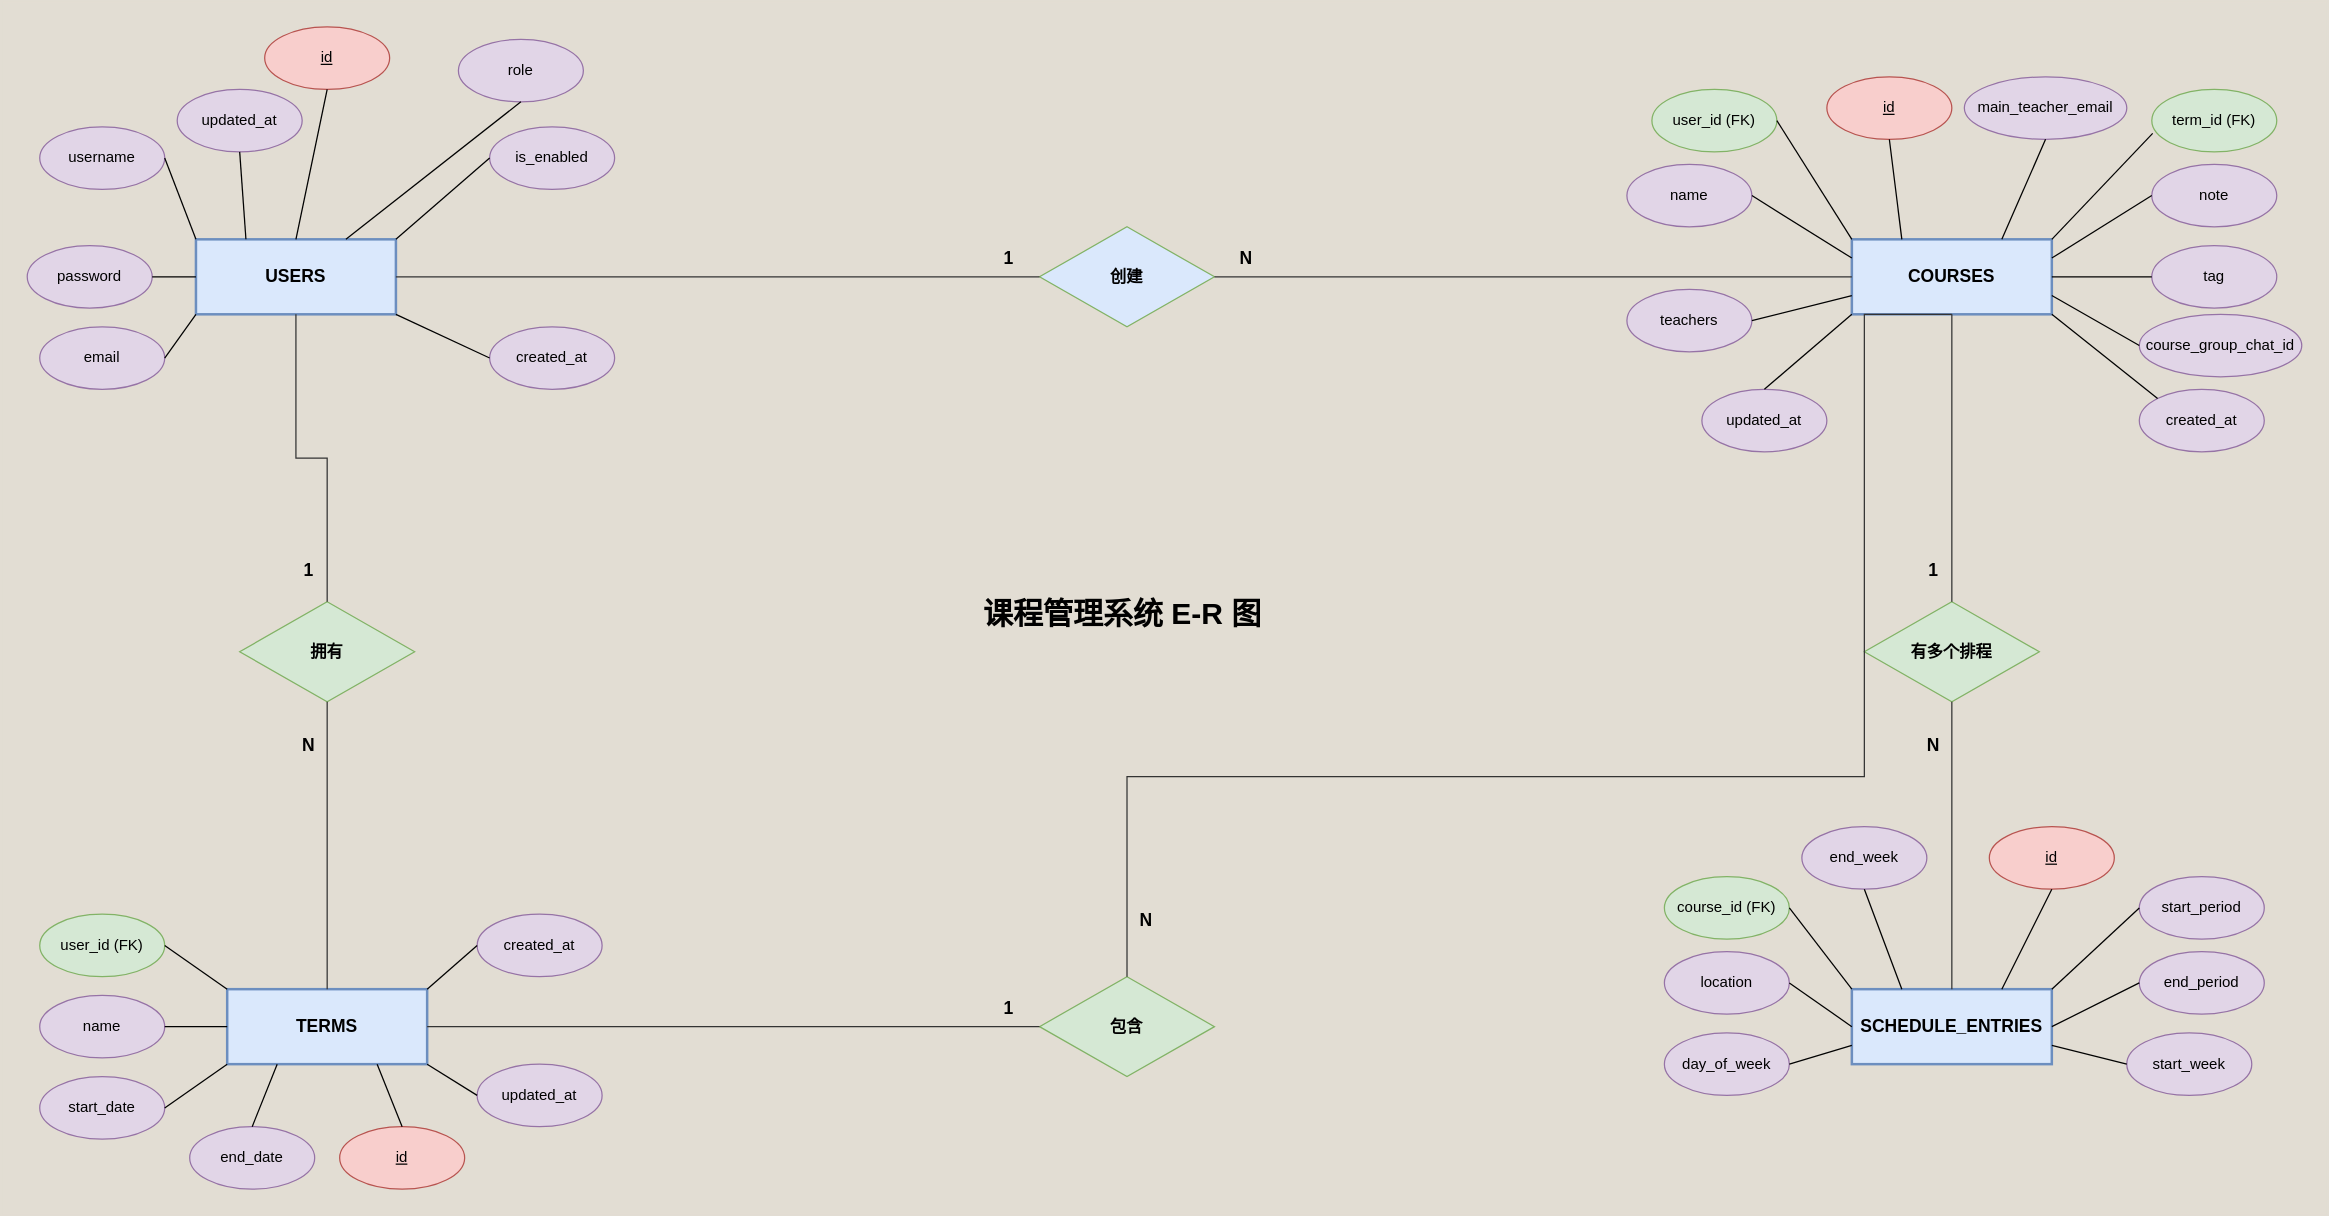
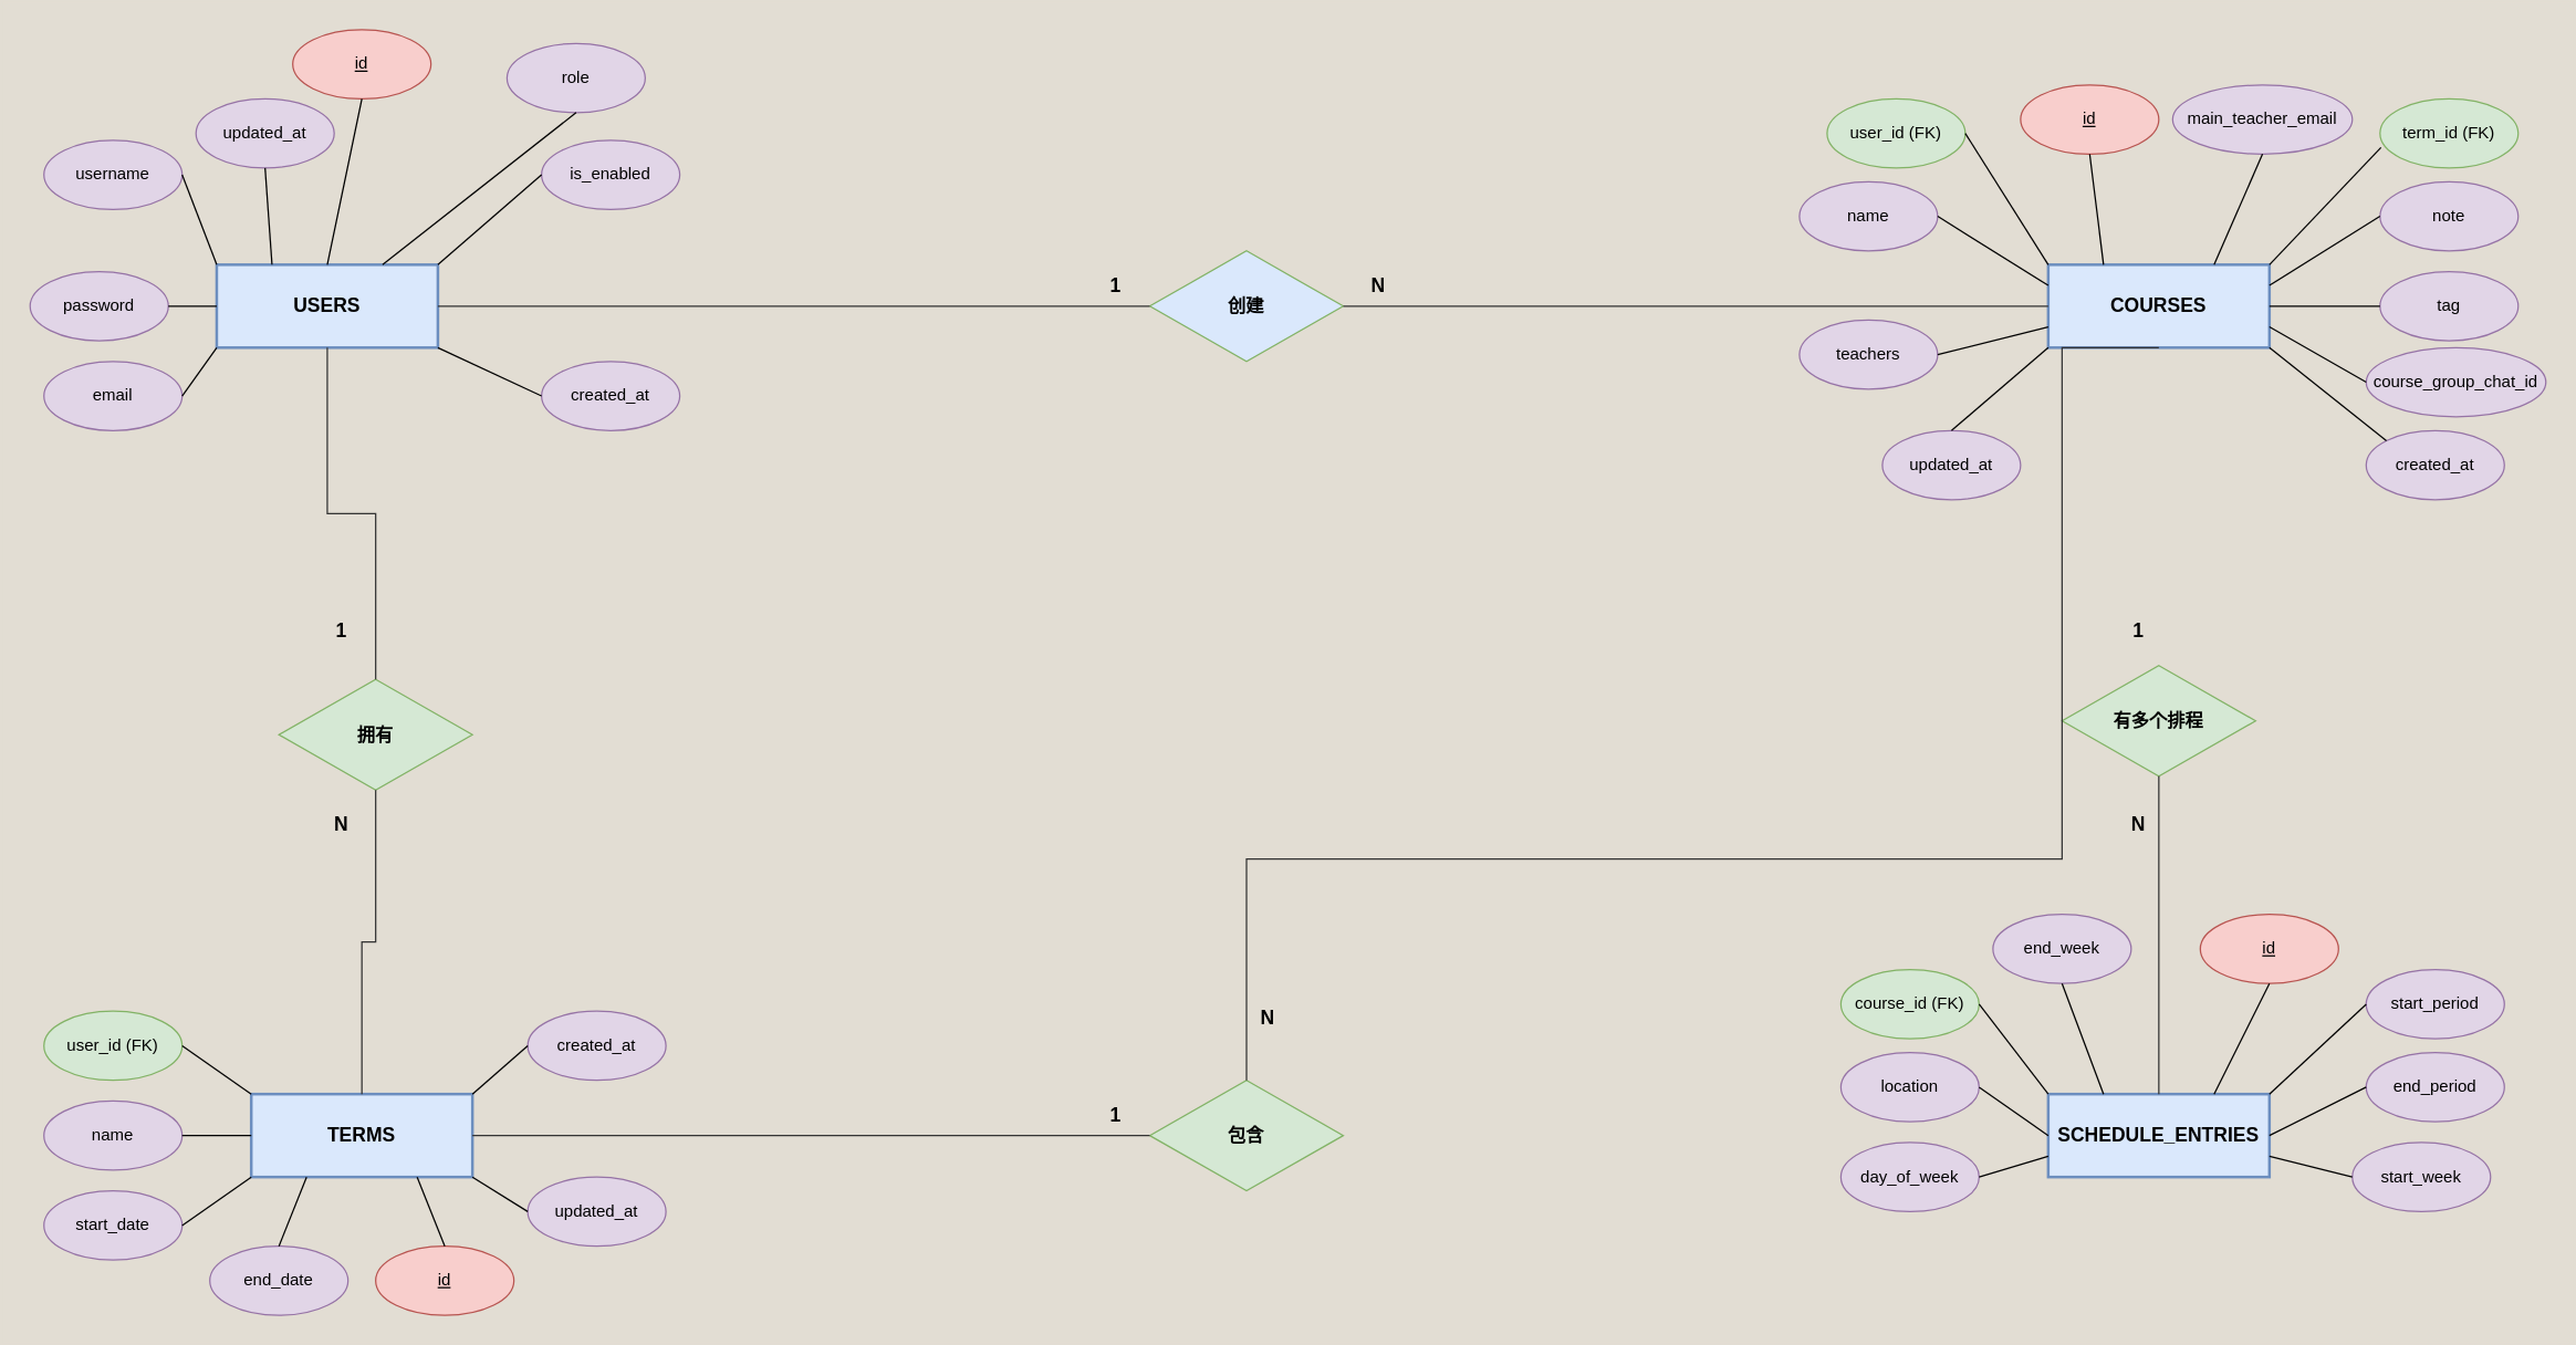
- <mxCell id="53" style="edgeStyle=orthogonalEdgeStyle;rounded=0;html=1;endArrow=none;endFill=0;strokeColor=#333333;" parent="1" source="12" target="44" edge="1"><mxGeometry relative="1" as="geometry"><Array as="points"><mxPoint x="1560" y="320" /><mxPoint x="1560" y="320" /></Array></mxGeometry></mxCell>
- <mxCell id="2" value="课程管理系统 E-R 图&amp;nbsp;" style="text;html=1;strokeColor=none;fillColor=none;align=center;verticalAlign=middle;whiteSpace=wrap;rounded=0;fontSize=24;fontStyle=1;" parent="1" vertex="1"><mxGeometry x="600" y="470" width="600" height="40" as="geometry" /></mxCell>
- <mxCell id="42" value="拥有" style="rhombus;perimeter=rhombusPerimeter;whiteSpace=wrap;html=1;align=center;fontSize=13;fontStyle=1;fillColor=#d5e8d4;strokeColor=#82b366;" parent="1" vertex="1"><mxGeometry x="190" y="480" width="140" height="80" as="geometry" /></mxCell>
+ <mxCell id="42" value="拥有" style="rhombus;perimeter=rhombusPerimeter;whiteSpace=wrap;html=1;align=center;fontSize=13;fontStyle=1;fillColor=#d5e8d4;strokeColor=#82b366;" parent="1" vertex="1"><mxGeometry x="200" y="490" width="140" height="80" as="geometry" /></mxCell>
